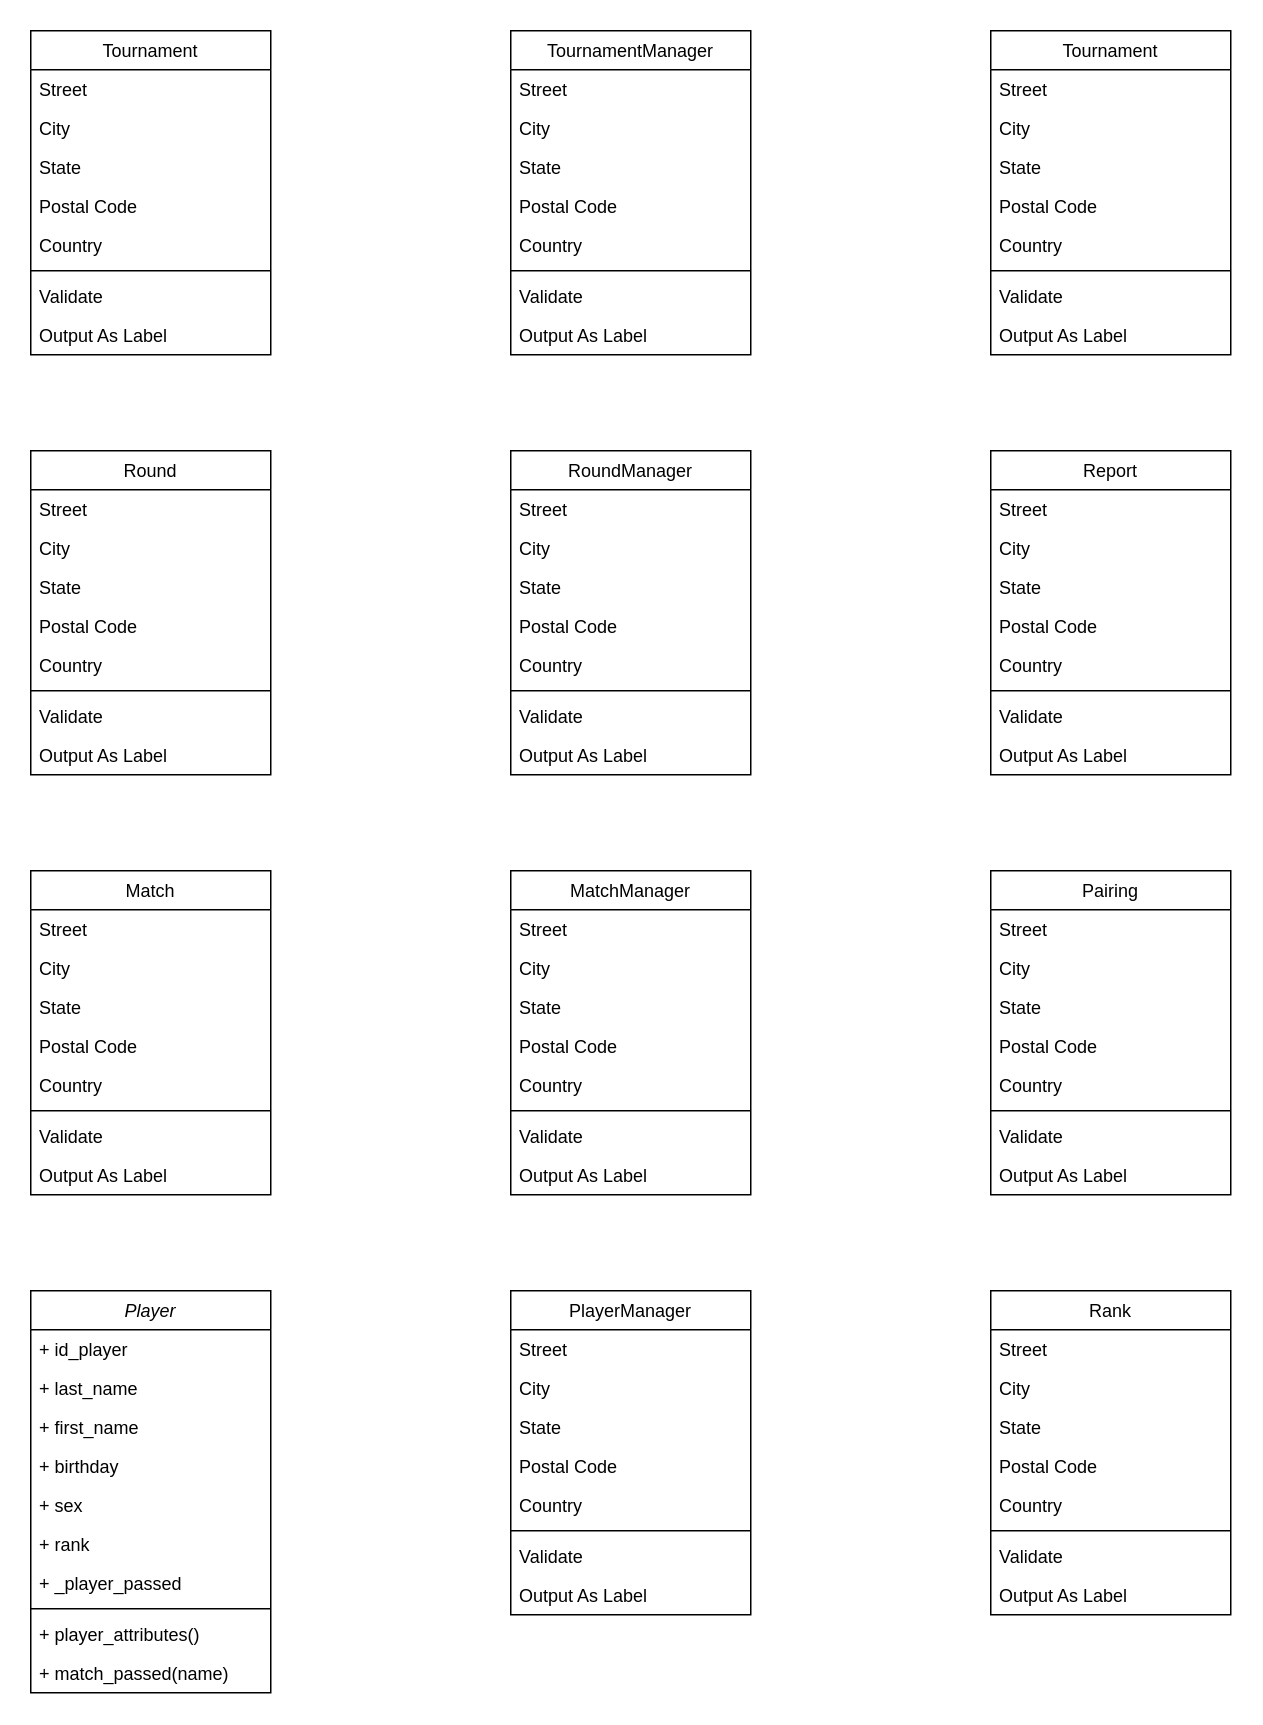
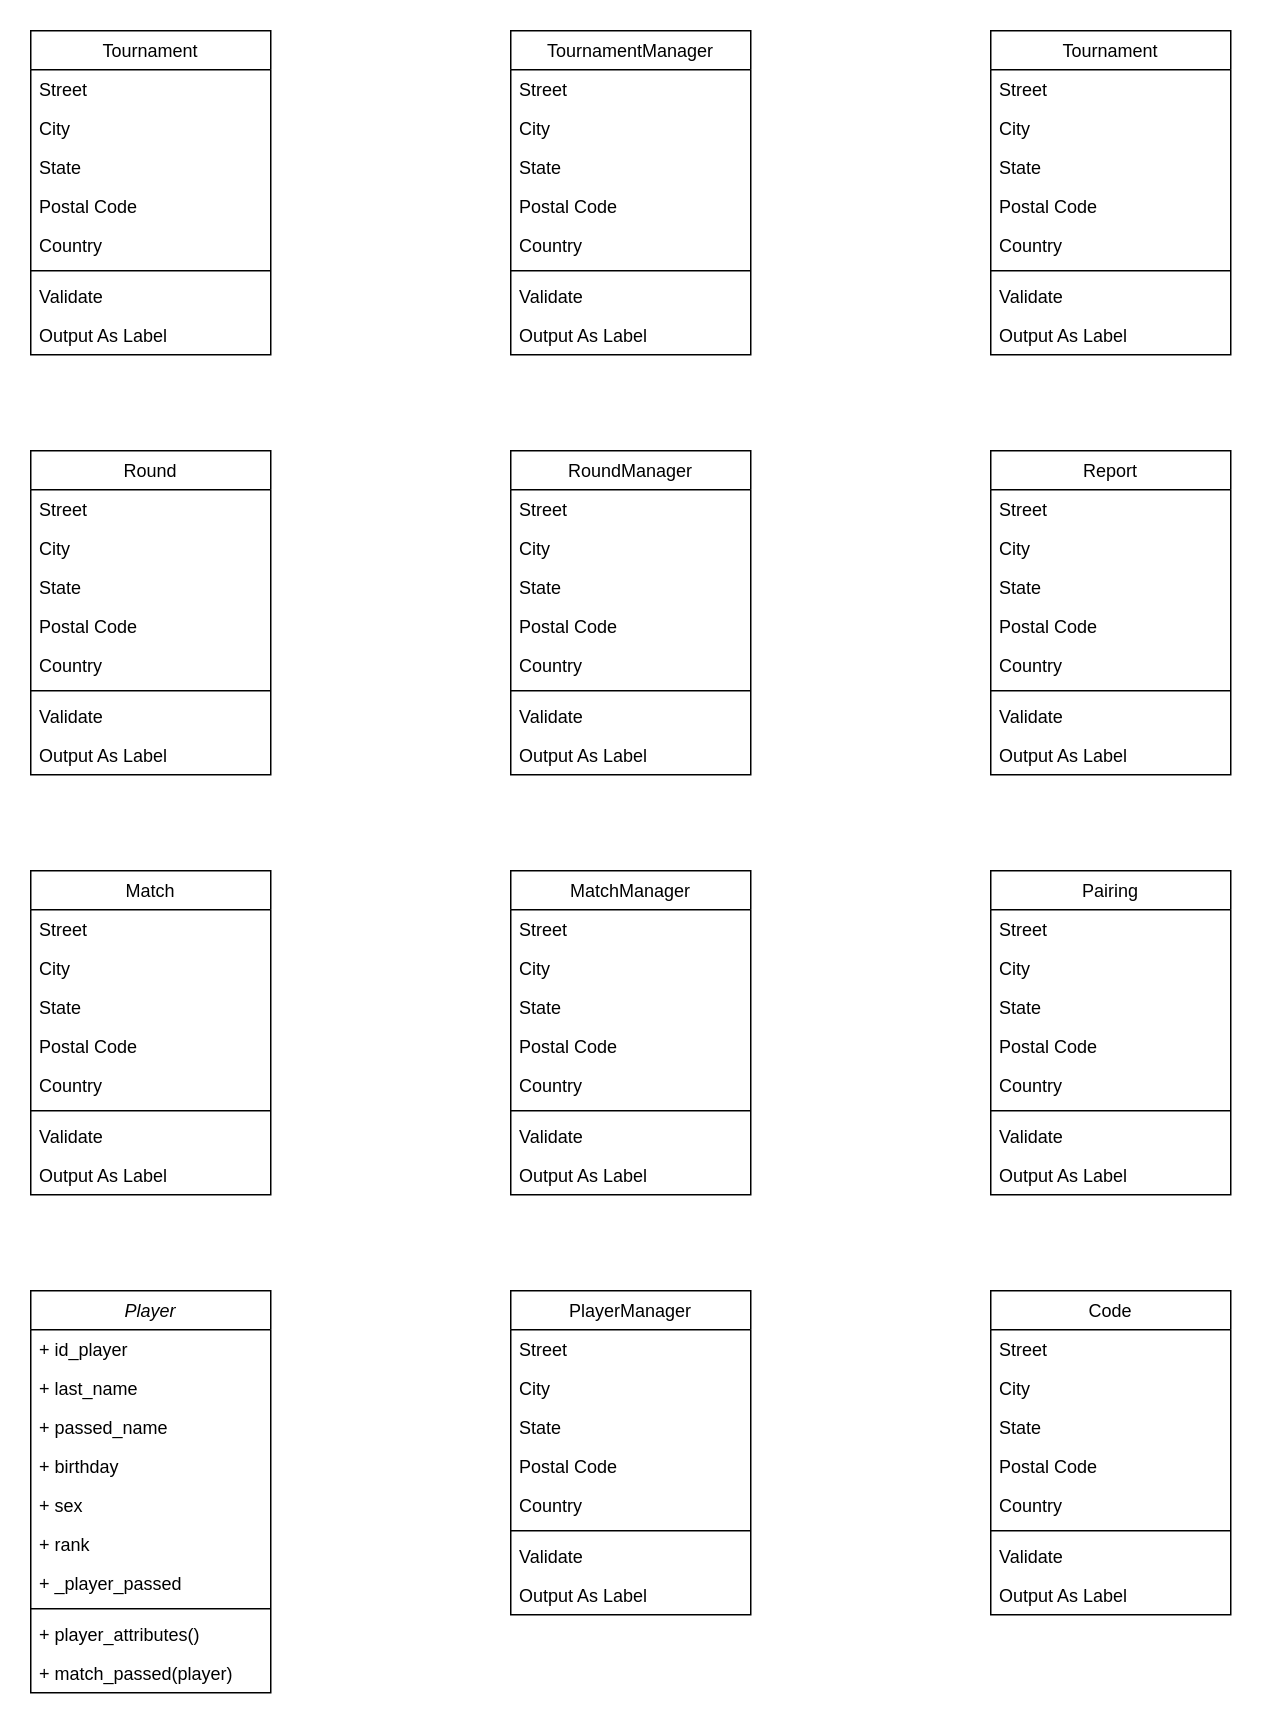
- <mxCell id="94" value="Rank" style="swimlane;fontStyle=0;align=center;verticalAlign=top;childLayout=stackLayout;horizontal=1;startSize=26;horizontalStack=0;resizeParent=1;resizeLast=0;collapsible=1;marginBottom=0;rounded=0;shadow=0;strokeWidth=1;" vertex="1" parent="1"><mxGeometry x="660" y="860" width="160" height="216" as="geometry"><mxRectangle x="550" y="140" width="160" height="26" as="alternateBounds" /></mxGeometry></mxCell>
+ <mxCell id="94" value="Code" style="swimlane;fontStyle=0;align=center;verticalAlign=top;childLayout=stackLayout;horizontal=1;startSize=26;horizontalStack=0;resizeParent=1;resizeLast=0;collapsible=1;marginBottom=0;rounded=0;shadow=0;strokeWidth=1;" vertex="1" parent="1"><mxGeometry x="660" y="860" width="160" height="216" as="geometry"><mxRectangle x="550" y="140" width="160" height="26" as="alternateBounds" /></mxGeometry></mxCell>
- <mxCell id="5" value="+ first_name" style="text;align=left;verticalAlign=top;spacingLeft=4;spacingRight=4;overflow=hidden;rotatable=0;points=[[0,0.5],[1,0.5]];portConstraint=eastwest;rounded=0;shadow=0;html=0;" parent="2" vertex="1"><mxGeometry y="78" width="160" height="26" as="geometry" /></mxCell>
+ <mxCell id="5" value="+ passed_name" style="text;align=left;verticalAlign=top;spacingLeft=4;spacingRight=4;overflow=hidden;rotatable=0;points=[[0,0.5],[1,0.5]];portConstraint=eastwest;rounded=0;shadow=0;html=0;" parent="2" vertex="1"><mxGeometry y="78" width="160" height="26" as="geometry" /></mxCell>
- <mxCell id="12" value="+ match_passed(name)" style="text;align=left;verticalAlign=top;spacingLeft=4;spacingRight=4;overflow=hidden;rotatable=0;points=[[0,0.5],[1,0.5]];portConstraint=eastwest;" vertex="1" parent="2"><mxGeometry y="242" width="160" height="26" as="geometry" /></mxCell>
+ <mxCell id="12" value="+ match_passed(player)" style="text;align=left;verticalAlign=top;spacingLeft=4;spacingRight=4;overflow=hidden;rotatable=0;points=[[0,0.5],[1,0.5]];portConstraint=eastwest;" vertex="1" parent="2"><mxGeometry y="242" width="160" height="26" as="geometry" /></mxCell>
